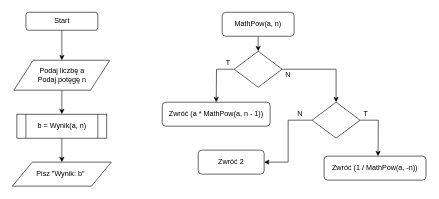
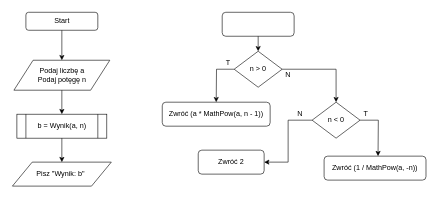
- <mxCell id="14" value="MathPow(a, n)" style="text;html=1;strokeColor=none;fillColor=none;align=center;verticalAlign=middle;whiteSpace=wrap;rounded=0;" vertex="1" parent="1"><mxGeometry x="380" y="30" width="100" height="20" as="geometry" /></mxCell>
+ <mxCell id="19" value="n &amp;gt; 0" style="text;html=1;strokeColor=none;fillColor=none;align=center;verticalAlign=middle;whiteSpace=wrap;rounded=0;" vertex="1" parent="1"><mxGeometry x="410" y="105" width="40" height="20" as="geometry" /></mxCell>
+ <mxCell id="23" value="n &amp;lt; 0" style="text;html=1;strokeColor=none;fillColor=none;align=center;verticalAlign=middle;whiteSpace=wrap;rounded=0;" vertex="1" parent="1"><mxGeometry x="540" y="190" width="40" height="20" as="geometry" /></mxCell>
